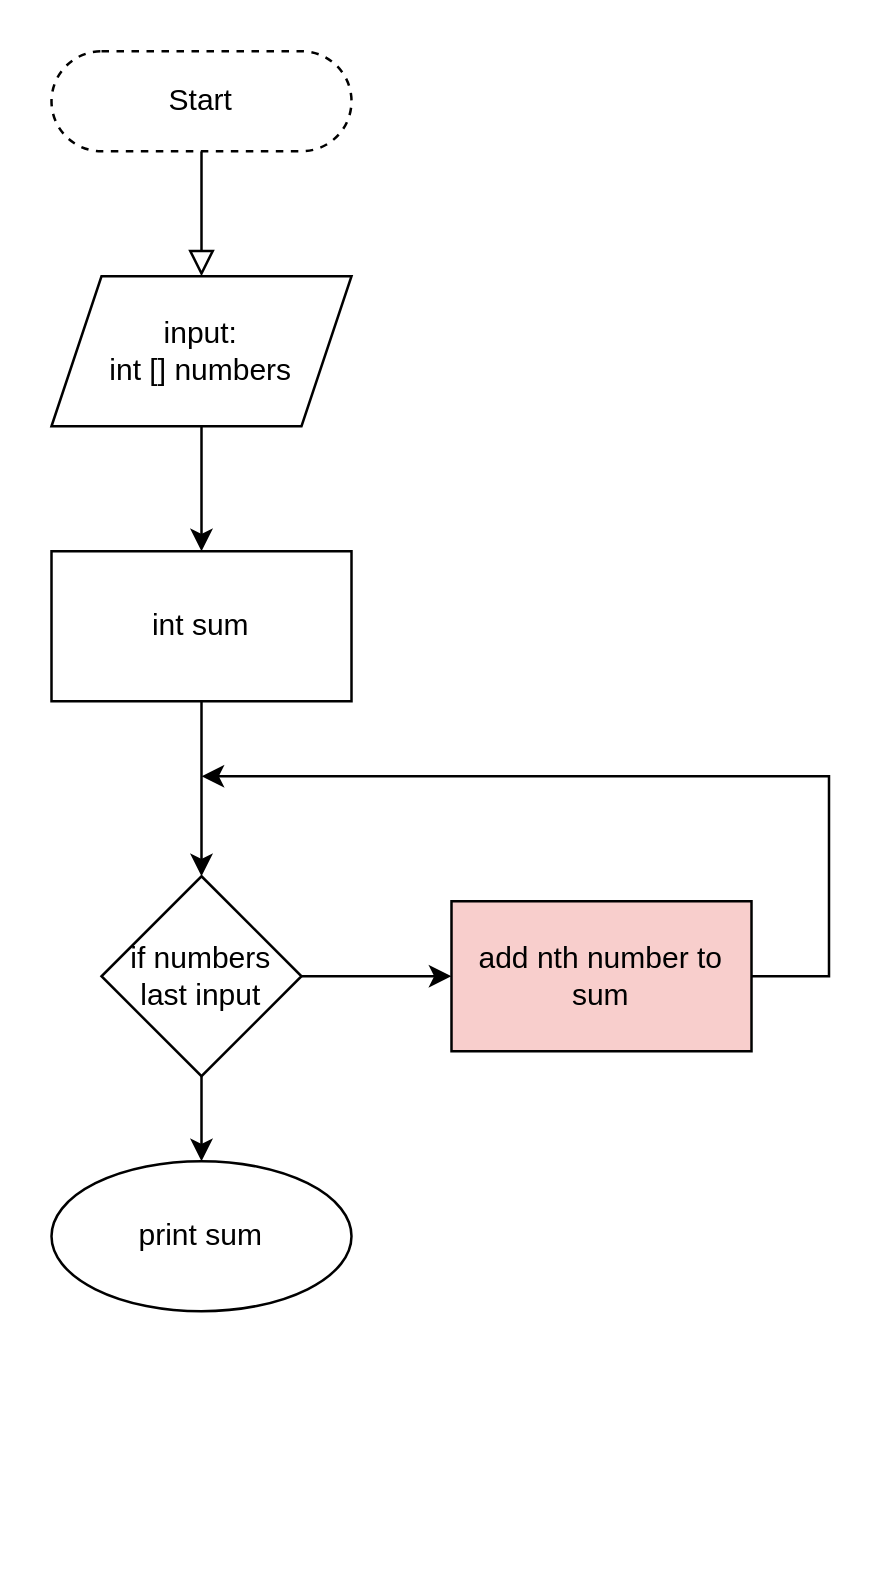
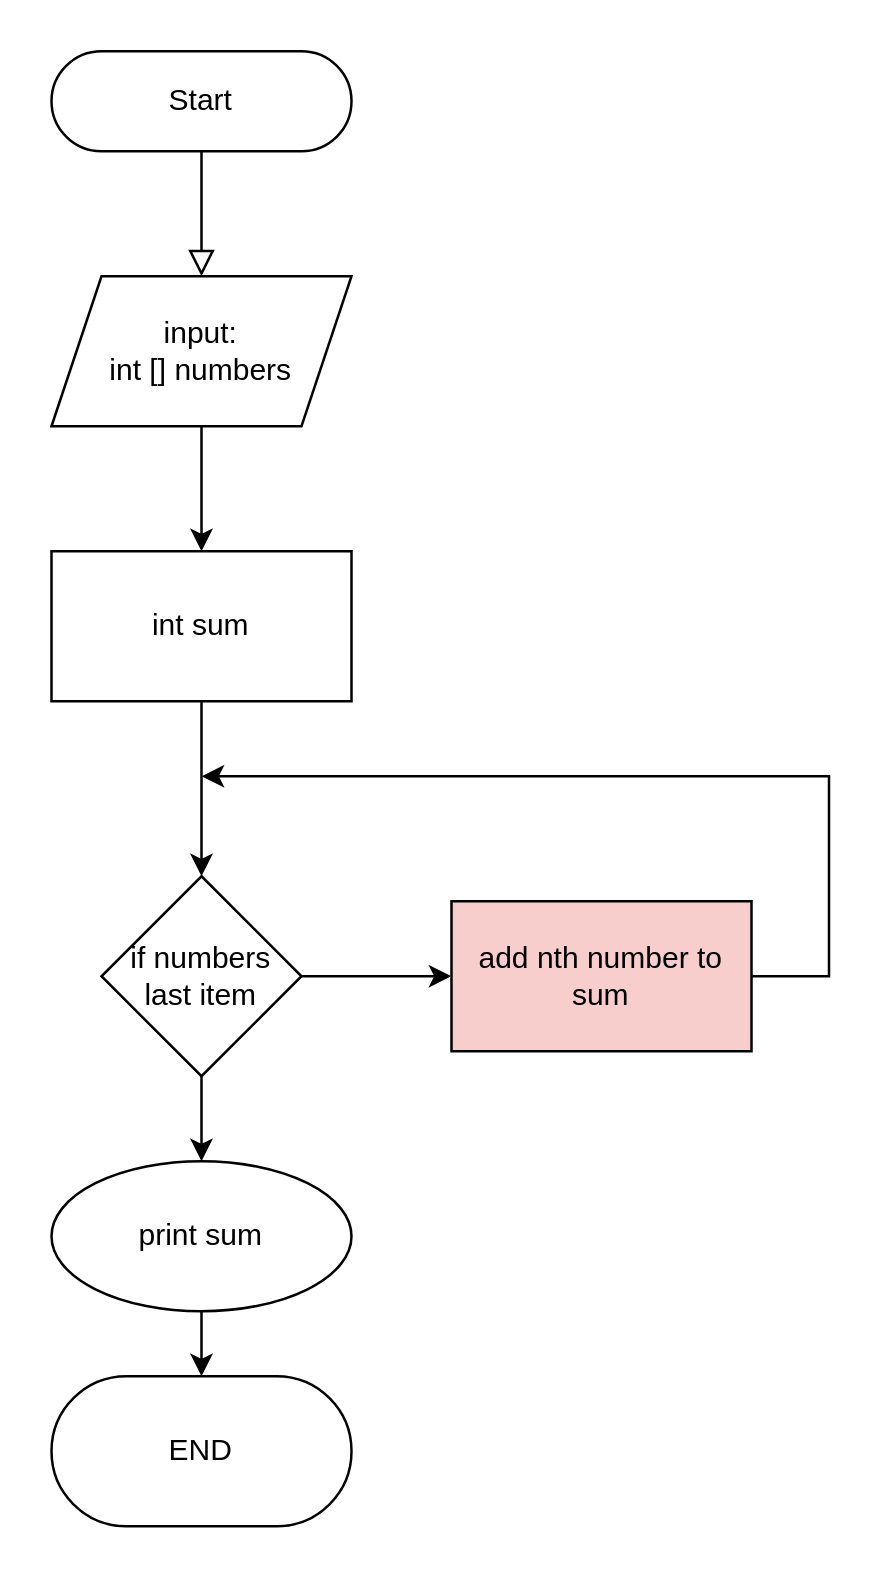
- <mxCell id="3" value="Start" style="rounded=1;whiteSpace=wrap;html=1;fontSize=12;glass=0;strokeWidth=1;shadow=0;arcSize=50;dashed=1;" parent="1" vertex="1"><mxGeometry x="20" y="20" width="120" height="40" as="geometry" /></mxCell>
+ <mxCell id="3" value="Start" style="rounded=1;whiteSpace=wrap;html=1;fontSize=12;glass=0;strokeWidth=1;shadow=0;arcSize=50;" parent="1" vertex="1"><mxGeometry x="20" y="20" width="120" height="40" as="geometry" /></mxCell>
- <mxCell id="10" value="&lt;div&gt;if numbers&lt;/div&gt;&lt;div&gt;last input&lt;br&gt;&lt;/div&gt;" style="rhombus;whiteSpace=wrap;html=1;" vertex="1" parent="1"><mxGeometry x="40" y="350" width="80" height="80" as="geometry" /></mxCell>
+ <mxCell id="10" value="&lt;div&gt;if numbers&lt;/div&gt;&lt;div&gt;last item&lt;br&gt;&lt;/div&gt;" style="rhombus;whiteSpace=wrap;html=1;" vertex="1" parent="1"><mxGeometry x="40" y="350" width="80" height="80" as="geometry" /></mxCell>
+ <mxCell id="11" value="" style="edgeStyle=orthogonalEdgeStyle;rounded=0;orthogonalLoop=1;jettySize=auto;html=1;" edge="1" parent="1" source="12" target="13"><mxGeometry relative="1" as="geometry" /></mxCell>
+ <mxCell id="13" value="END" style="whiteSpace=wrap;html=1;rounded=1;arcSize=50;" vertex="1" parent="1"><mxGeometry x="20" y="550" width="120" height="60" as="geometry" /></mxCell>
